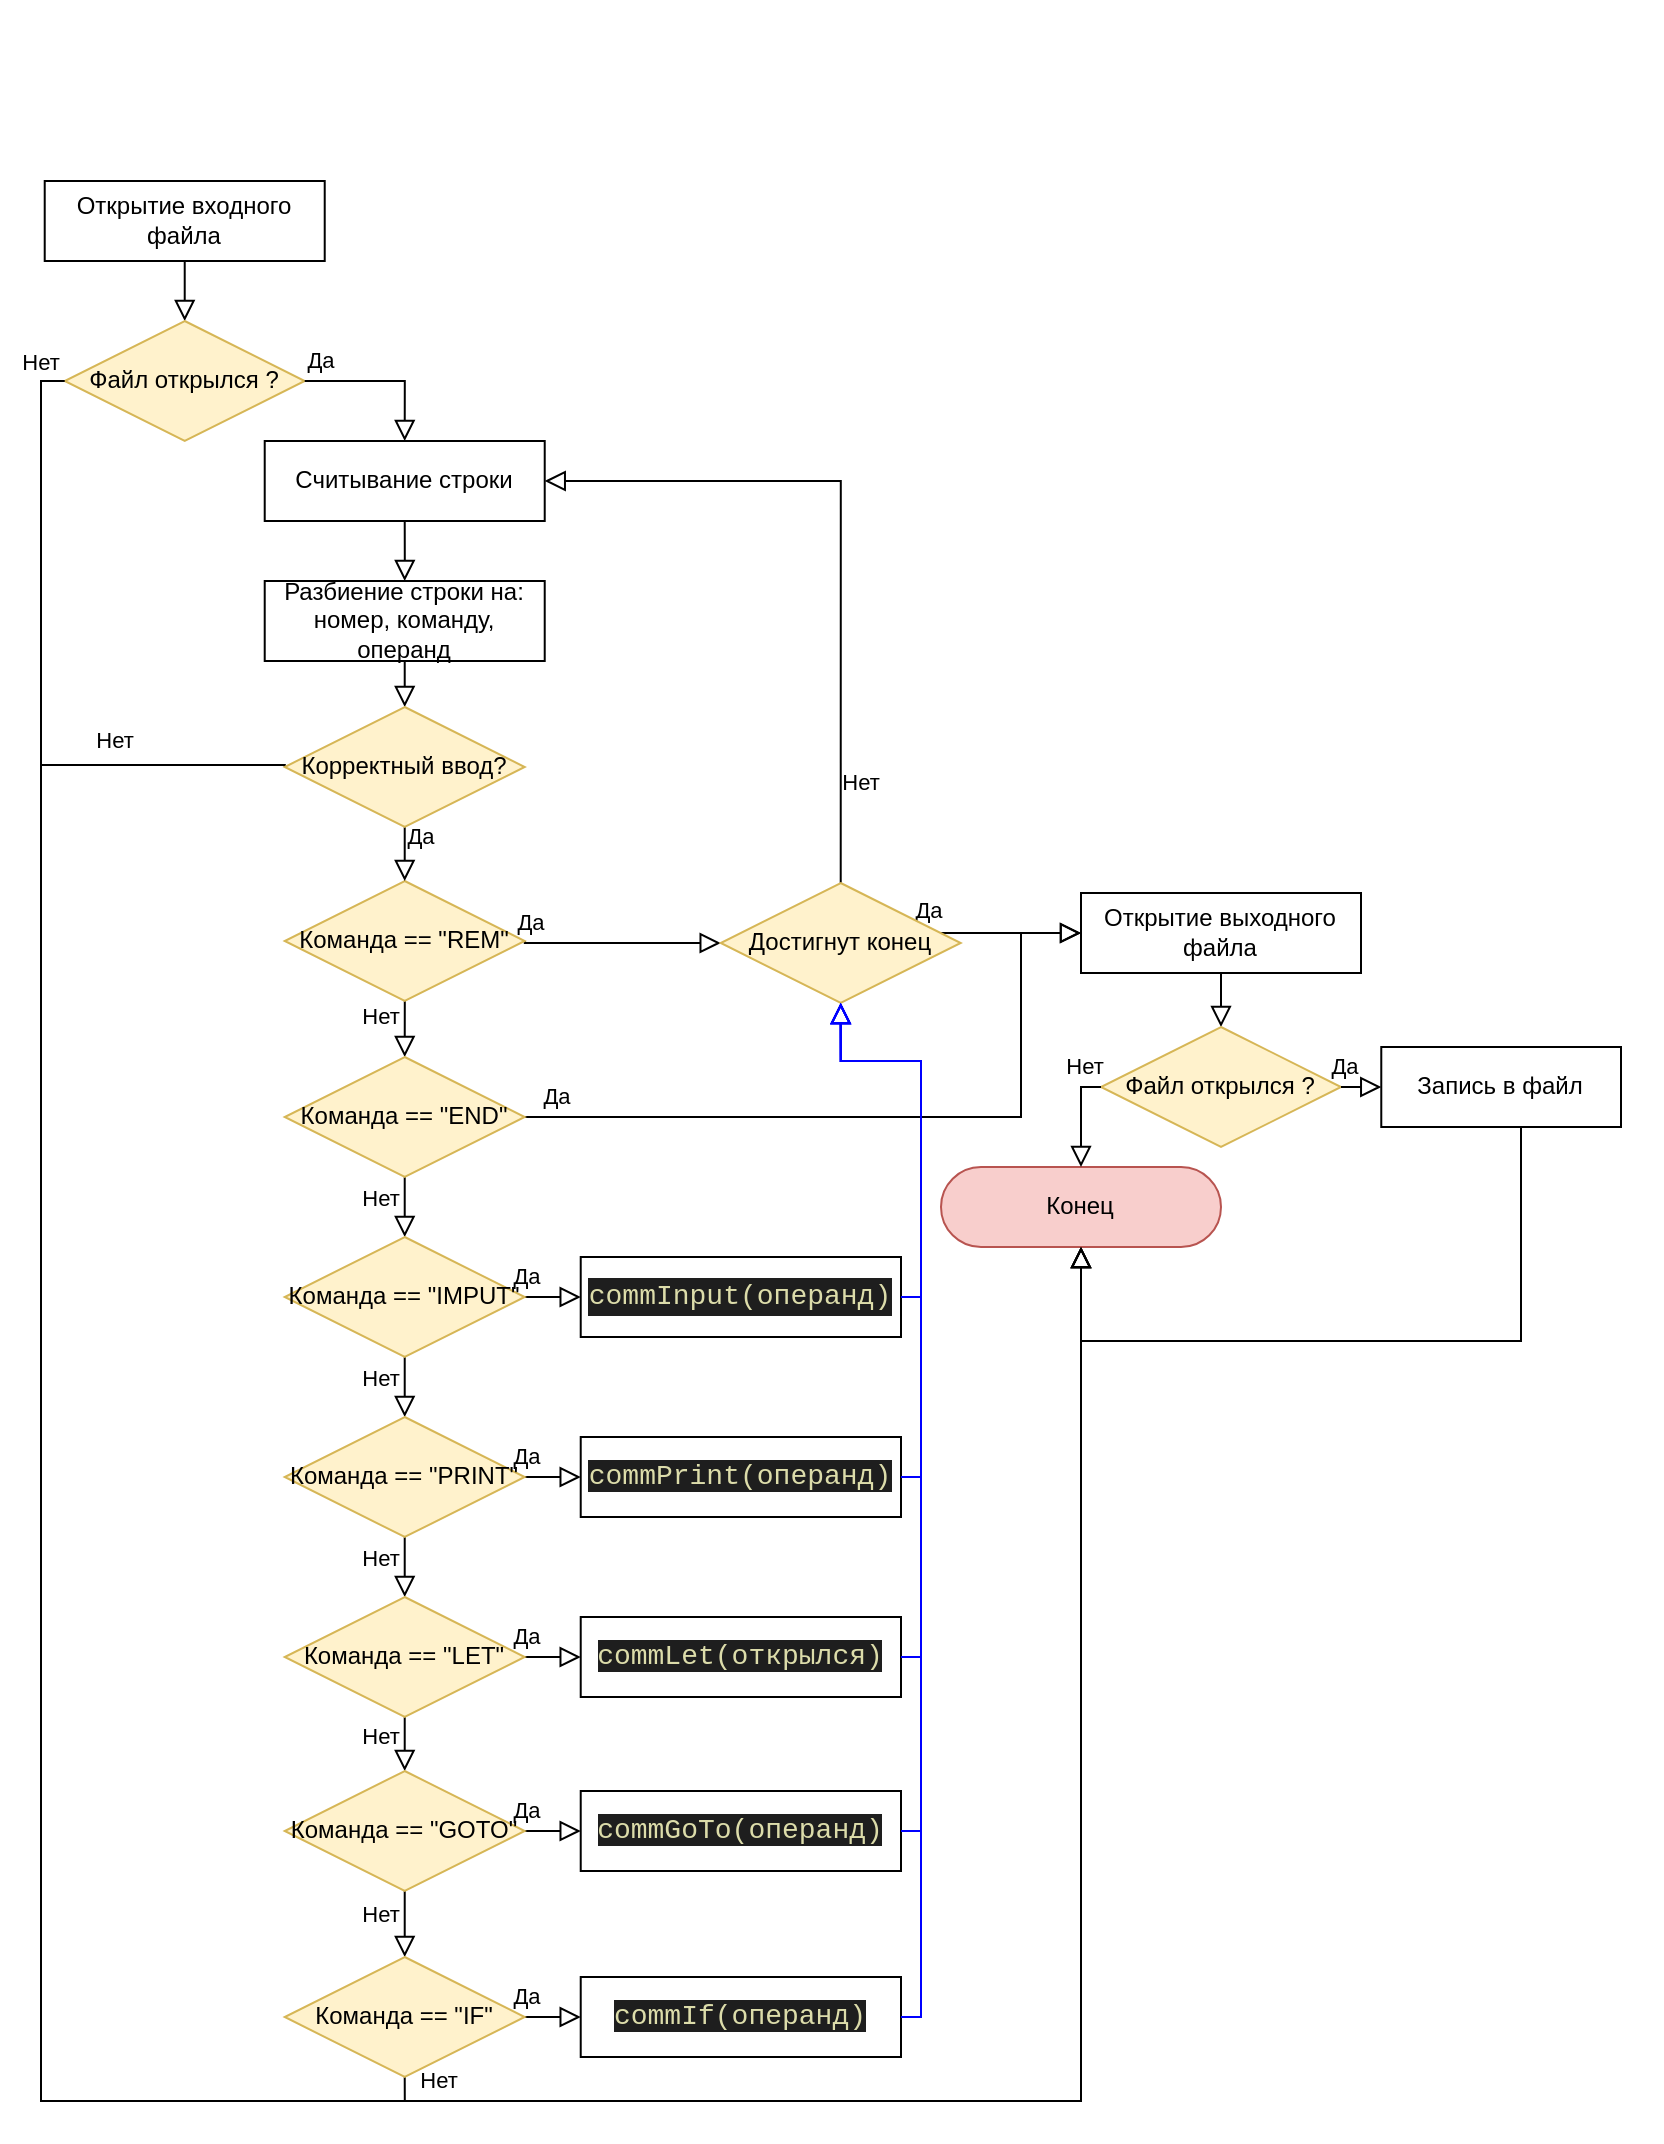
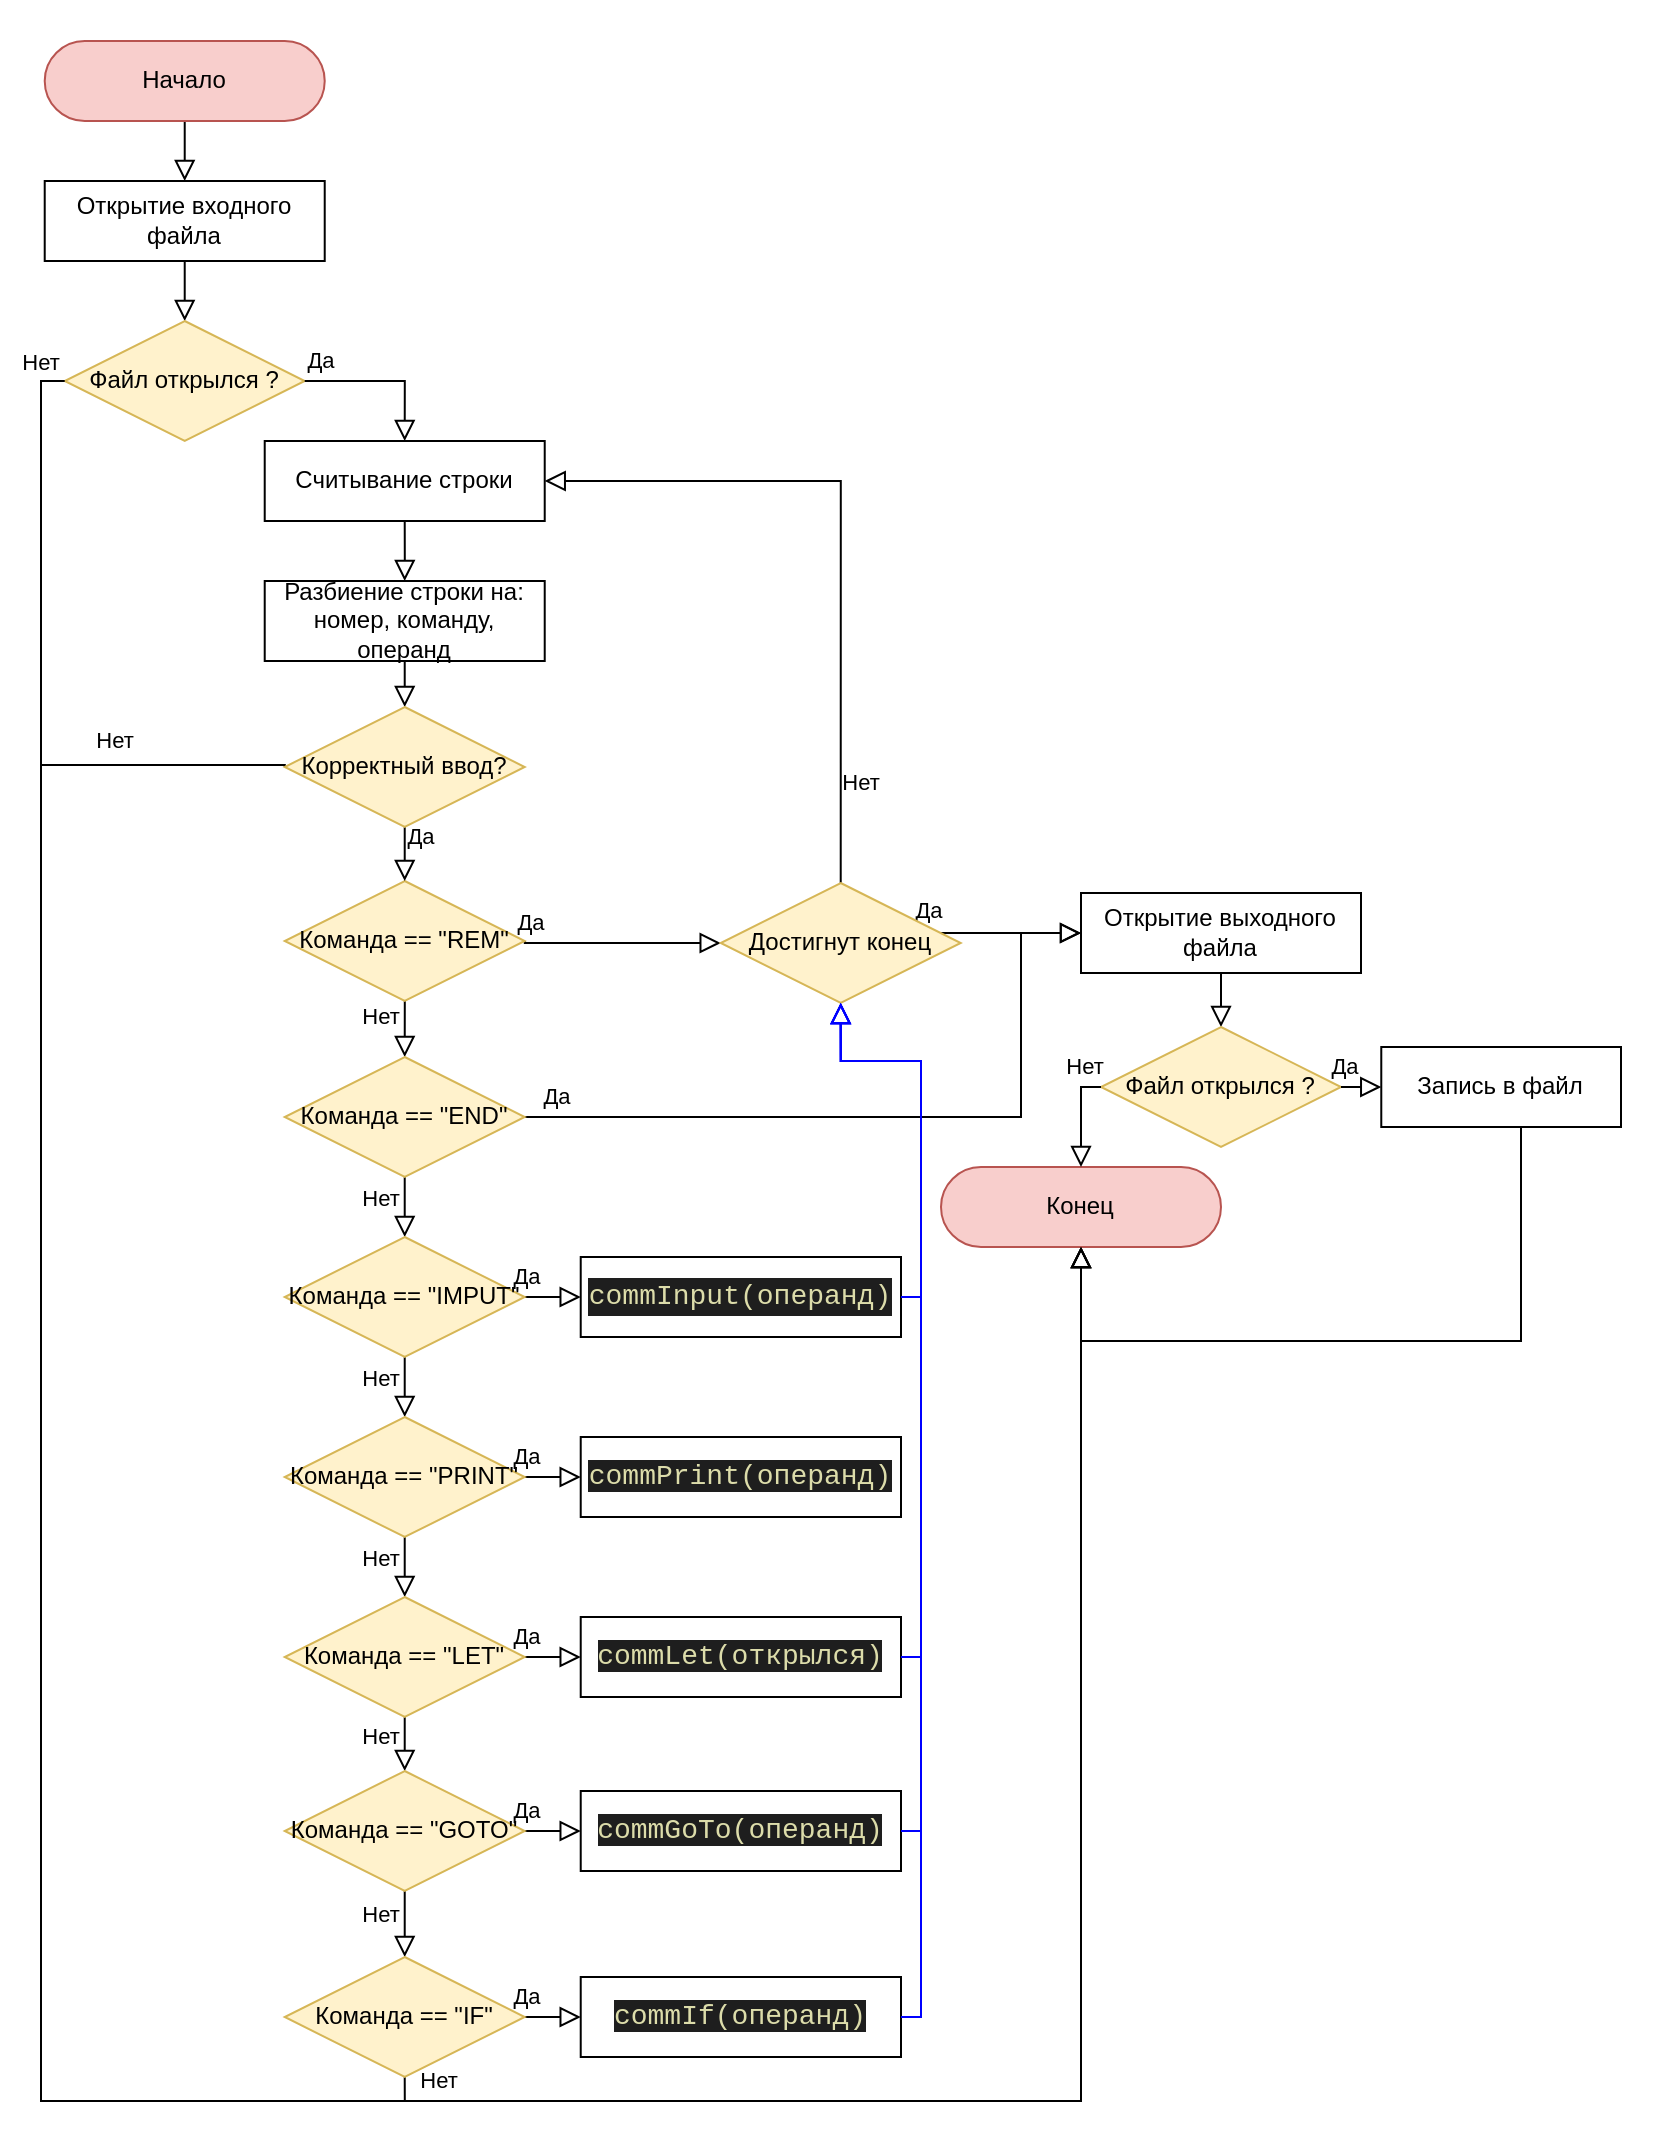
+ <mxCell id="3" value="Начало" style="rounded=1;whiteSpace=wrap;html=1;fontSize=12;glass=0;strokeWidth=1;shadow=0;arcSize=50;fillColor=#f8cecc;strokeColor=#b85450;" parent="1" vertex="1"><mxGeometry x="21.86" y="20" width="140" height="40" as="geometry" /></mxCell>
+ <mxCell id="2" style="edgeStyle=orthogonalEdgeStyle;rounded=0;jettySize=auto;orthogonalLoop=1;fontSize=11;endArrow=block;endFill=0;endSize=8;strokeWidth=1;shadow=0;labelBackgroundColor=none;arcSize=20;fontFamily=Helvetica;html=1;exitX=0.5;exitY=1;exitDx=0;exitDy=0;entryX=0.5;entryY=0;entryDx=0;entryDy=0;" parent="1" source="3" target="4" edge="1"><mxGeometry relative="1" as="geometry" /></mxCell>
- <mxCell id="54" style="edgeStyle=orthogonalEdgeStyle;rounded=0;jettySize=auto;orthogonalLoop=1;fontSize=11;endArrow=block;endFill=0;endSize=8;strokeWidth=1;shadow=0;labelBackgroundColor=none;arcSize=20;fontFamily=Helvetica;html=1;exitX=1;exitY=0.5;exitDx=0;exitDy=0;strokeColor=#0000FF;entryX=0.5;entryY=1;entryDx=0;entryDy=0;" edge="1" parent="1" source="43" target="18"><mxGeometry relative="1" as="geometry"><mxPoint x="429.86" y="510" as="targetPoint" /><Array as="points"><mxPoint x="460" y="738" /><mxPoint x="460" y="530" /><mxPoint x="420" y="530" /></Array><mxPoint x="479.86" y="737.76" as="sourcePoint" /></mxGeometry></mxCell>
